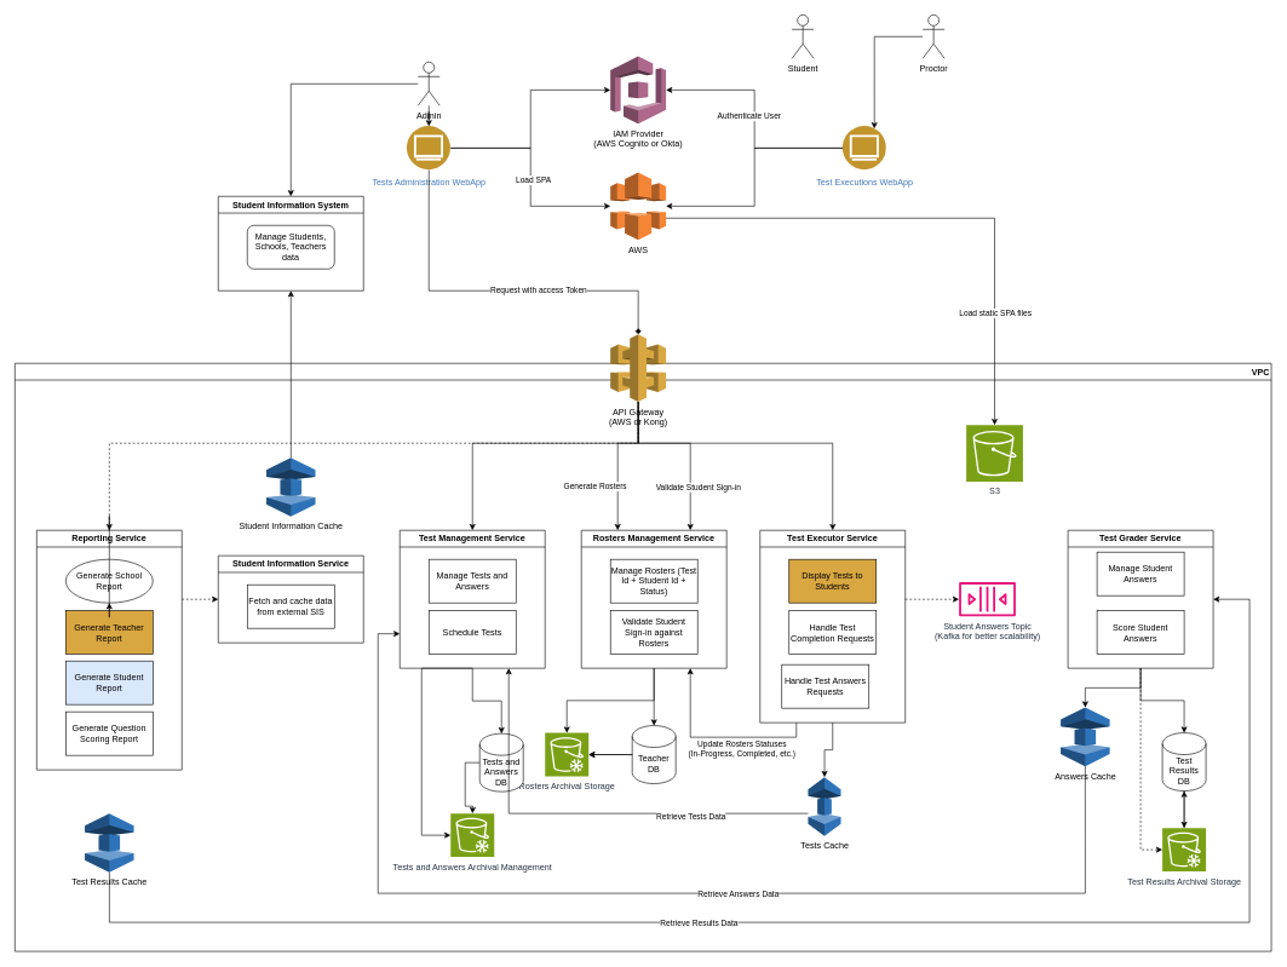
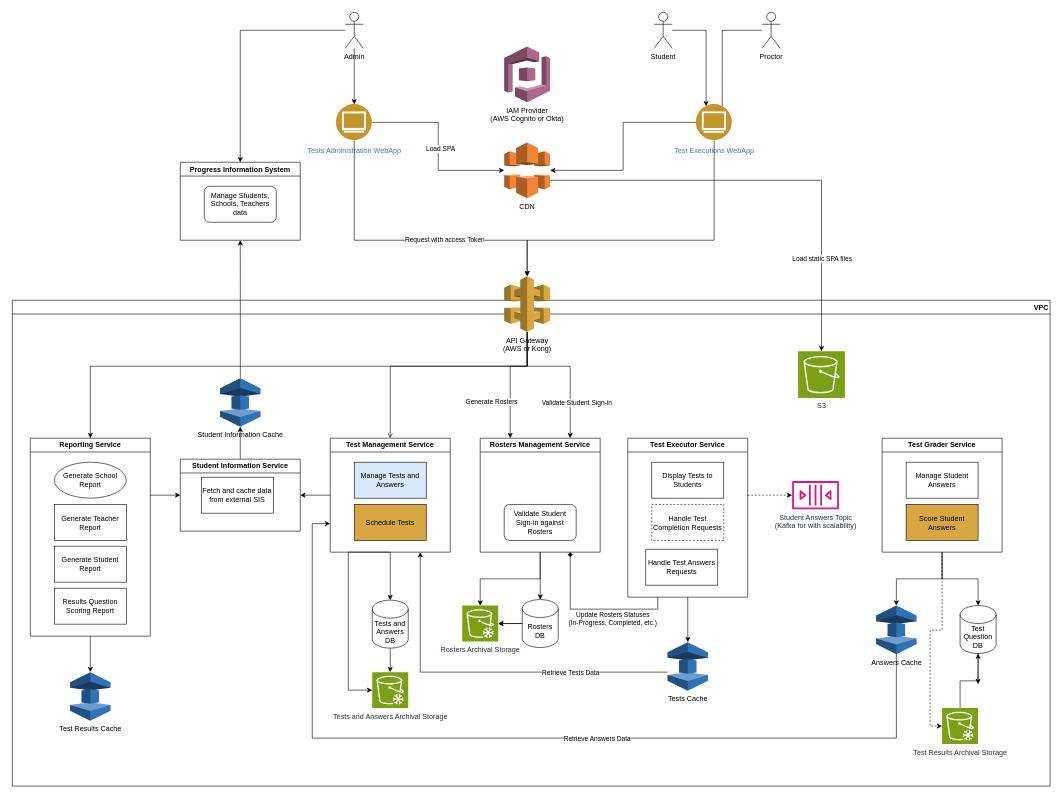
+ <mxCell id="26" style="edgeStyle=orthogonalEdgeStyle;rounded=0;orthogonalLoop=1;jettySize=auto;html=1;entryX=0.25;entryY=0;entryDx=0;entryDy=0;" parent="1" source="27" target="22" edge="1"><mxGeometry relative="1" as="geometry" /></mxCell>
- <mxCell id="25" value="Admin" style="shape=umlActor;verticalLabelPosition=bottom;verticalAlign=top;html=1;outlineConnect=0;" parent="1" vertex="1"><mxGeometry x="575" y="85" width="30" height="60" as="geometry" /></mxCell>
+ <mxCell id="25" value="Admin" style="shape=umlActor;verticalLabelPosition=bottom;verticalAlign=top;html=1;outlineConnect=0;" parent="1" vertex="1"><mxGeometry x="575" y="20" width="30" height="60" as="geometry" /></mxCell>
- <mxCell id="80" style="edgeStyle=orthogonalEdgeStyle;rounded=0;orthogonalLoop=1;jettySize=auto;html=1;entryX=0;entryY=0.5;entryDx=0;entryDy=0;entryPerimeter=0;" parent="1" source="20" target="78" edge="1"><mxGeometry relative="1" as="geometry" /></mxCell>
- <mxCell id="81" style="edgeStyle=orthogonalEdgeStyle;rounded=0;orthogonalLoop=1;jettySize=auto;html=1;entryX=1;entryY=0.5;entryDx=0;entryDy=0;entryPerimeter=0;exitX=0;exitY=0.5;exitDx=0;exitDy=0;" parent="1" source="22" target="78" edge="1"><mxGeometry relative="1" as="geometry" /></mxCell>
- <mxCell id="82" value="Authenticate User" style="edgeLabel;html=1;align=center;verticalAlign=middle;resizable=0;points=[];" parent="81" vertex="1" connectable="0"><mxGeometry x="-0.034" y="-3" relative="1" as="geometry"><mxPoint x="-11" y="-10" as="offset" /></mxGeometry></mxCell>
- <mxCell id="28" style="edgeStyle=orthogonalEdgeStyle;rounded=0;orthogonalLoop=1;jettySize=auto;html=1;entryX=0.75;entryY=0;entryDx=0;entryDy=0;" parent="1" source="29" target="22" edge="1"><mxGeometry relative="1" as="geometry" /></mxCell>
+ <mxCell id="28" style="edgeStyle=orthogonalEdgeStyle;rounded=0;orthogonalLoop=1;jettySize=auto;html=1;entryX=0.75;entryY=0;entryDx=0;entryDy=0;endArrow=none;" parent="1" source="29" target="22" edge="1"><mxGeometry relative="1" as="geometry" /></mxCell>
- <mxCell id="42" value="Student Information System" style="swimlane;whiteSpace=wrap;html=1;" parent="1" vertex="1"><mxGeometry x="300" y="270" width="200" height="130" as="geometry" /></mxCell>
+ <mxCell id="42" value="Progress Information System" style="swimlane;whiteSpace=wrap;html=1;" parent="1" vertex="1"><mxGeometry x="300" y="270" width="200" height="130" as="geometry" /></mxCell>
- <mxCell id="79" value="AWS" style="outlineConnect=0;dashed=0;verticalLabelPosition=bottom;verticalAlign=top;align=center;html=1;shape=mxgraph.aws3.cloudfront;fillColor=#F58536;gradientColor=none;" parent="1" vertex="1"><mxGeometry y="237" width="76.5" height="93" as="geometry" x="840" /></mxCell>
+ <mxCell id="79" value="CDN" style="outlineConnect=0;dashed=0;verticalLabelPosition=bottom;verticalAlign=top;align=center;html=1;shape=mxgraph.aws3.cloudfront;fillColor=#F58536;gradientColor=none;" parent="1" vertex="1"><mxGeometry y="237" width="76.5" height="93" as="geometry" x="840" /></mxCell>
- <mxCell id="83" style="edgeStyle=orthogonalEdgeStyle;rounded=0;orthogonalLoop=1;jettySize=auto;html=1;entryX=0.5;entryY=0;entryDx=0;entryDy=0;entryPerimeter=0;endArrow=diamond;" parent="1" source="20" target="77" edge="1"><mxGeometry relative="1" as="geometry"><Array as="points"><mxPoint x="590" y="400" /><mxPoint x="878" y="400" /></Array></mxGeometry></mxCell>
+ <mxCell id="83" style="edgeStyle=orthogonalEdgeStyle;rounded=0;orthogonalLoop=1;jettySize=auto;html=1;entryX=0.5;entryY=0;entryDx=0;entryDy=0;entryPerimeter=0;" parent="1" source="20" target="77" edge="1"><mxGeometry relative="1" as="geometry"><Array as="points"><mxPoint x="590" y="400" /><mxPoint x="878" y="400" /></Array></mxGeometry></mxCell>
+ <mxCell id="85" style="edgeStyle=orthogonalEdgeStyle;rounded=0;orthogonalLoop=1;jettySize=auto;html=1;entryX=0.5;entryY=0;entryDx=0;entryDy=0;entryPerimeter=0;" parent="1" source="22" target="77" edge="1"><mxGeometry relative="1" as="geometry"><Array as="points"><mxPoint x="1190" y="400" /><mxPoint x="878" y="400" /></Array></mxGeometry></mxCell>
- <mxCell id="19" style="edgeStyle=orthogonalEdgeStyle;rounded=0;orthogonalLoop=1;jettySize=auto;html=1;entryX=0.5;entryY=0;entryDx=0;entryDy=0;exitX=0.5;exitY=1;exitDx=0;exitDy=0;exitPerimeter=0;dashed=1;" parent="1" source="77" target="50" edge="1"><mxGeometry relative="1" as="geometry"><mxPoint x="650" y="640" as="sourcePoint" /><Array as="points"><mxPoint x="878" y="610" /><mxPoint x="150" y="610" /></Array></mxGeometry></mxCell>
+ <mxCell id="19" style="edgeStyle=orthogonalEdgeStyle;rounded=0;orthogonalLoop=1;jettySize=auto;html=1;entryX=0.5;entryY=0;entryDx=0;entryDy=0;exitX=0.5;exitY=1;exitDx=0;exitDy=0;exitPerimeter=0;" parent="1" source="77" target="50" edge="1"><mxGeometry relative="1" as="geometry"><mxPoint x="650" y="640" as="sourcePoint" /><Array as="points"><mxPoint x="878" y="610" /><mxPoint x="150" y="610" /></Array></mxGeometry></mxCell>
- <mxCell id="21" style="edgeStyle=orthogonalEdgeStyle;rounded=0;orthogonalLoop=1;jettySize=auto;html=1;entryX=0.5;entryY=0;entryDx=0;entryDy=0;exitX=0.5;exitY=1;exitDx=0;exitDy=0;exitPerimeter=0;" parent="1" source="77" target="59" edge="1"><mxGeometry relative="1" as="geometry"><mxPoint x="1146" y="640" as="sourcePoint" /><Array as="points"><mxPoint x="878" y="610" /><mxPoint x="1146" y="610" /></Array></mxGeometry></mxCell>
+ <mxCell id="39" style="edgeStyle=orthogonalEdgeStyle;rounded=0;orthogonalLoop=1;jettySize=auto;html=1;entryX=0.5;entryY=1;entryDx=0;entryDy=0;entryPerimeter=0;" parent="1" source="40" target="15" edge="1"><mxGeometry relative="1" as="geometry" /></mxCell>
- <mxCell id="16" style="edgeStyle=orthogonalEdgeStyle;rounded=0;orthogonalLoop=1;jettySize=auto;html=1;entryX=0.5;entryY=0;entryDx=0;entryDy=0;exitX=0.5;exitY=1;exitDx=0;exitDy=0;exitPerimeter=0;" parent="1" source="77" target="34" edge="1"><mxGeometry relative="1" as="geometry"><mxPoint x="650" y="640" as="sourcePoint" /><Array as="points"><mxPoint x="878" y="610" /><mxPoint x="650" y="610" /></Array></mxGeometry></mxCell>
+ <mxCell id="16" style="edgeStyle=orthogonalEdgeStyle;rounded=0;orthogonalLoop=1;jettySize=auto;html=1;entryX=0.5;entryY=0;entryDx=0;entryDy=0;exitX=0.5;exitY=1;exitDx=0;exitDy=0;exitPerimeter=0;endArrow=open;" parent="1" source="77" target="34" edge="1"><mxGeometry relative="1" as="geometry"><mxPoint x="650" y="640" as="sourcePoint" /><Array as="points"><mxPoint x="878" y="610" /><mxPoint x="650" y="610" /></Array></mxGeometry></mxCell>
- <mxCell id="65" value="Manage Student Answers" style="whiteSpace=wrap;html=1;" parent="63" vertex="1"><mxGeometry x="40" y="30" width="120" height="60" as="geometry" /></mxCell>
+ <mxCell id="65" value="Manage Student Answers" style="whiteSpace=wrap;html=1;" parent="63" vertex="1"><mxGeometry x="40" y="40" width="120" height="60" as="geometry" /></mxCell>
- <mxCell id="35" value="Manage Tests and Answers" style="whiteSpace=wrap;html=1;" parent="34" vertex="1"><mxGeometry x="40" y="40" width="120" height="60" as="geometry" /></mxCell>
+ <mxCell id="35" value="Manage Tests and Answers" style="whiteSpace=wrap;html=1;fillColor=#dae8fc;" parent="34" vertex="1"><mxGeometry x="40" y="40" width="120" height="60" as="geometry" /></mxCell>
- <mxCell id="47" value="Manage Rosters (Test Id + Student Id + Status)" style="whiteSpace=wrap;html=1;" parent="45" vertex="1"><mxGeometry x="40" y="40" width="120" height="60" as="geometry" /></mxCell>
- <mxCell id="61" value="Display Tests to Students" style="whiteSpace=wrap;html=1;fillColor=#d9a741;" parent="59" vertex="1"><mxGeometry x="40" y="40" width="120" height="60" as="geometry" /></mxCell>
+ <mxCell id="61" value="Display Tests to Students" style="whiteSpace=wrap;html=1;" parent="59" vertex="1"><mxGeometry x="40" y="40" width="120" height="60" as="geometry" /></mxCell>
- <mxCell id="49" style="edgeStyle=orthogonalEdgeStyle;rounded=0;orthogonalLoop=1;jettySize=auto;html=1;entryX=0;entryY=0.5;entryDx=0;entryDy=0;dashed=1;" parent="1" source="50" target="40" edge="1"><mxGeometry relative="1" as="geometry"><Array as="points"><mxPoint x="270" y="825" /><mxPoint x="270" y="825" /></Array></mxGeometry></mxCell>
+ <mxCell id="49" style="edgeStyle=orthogonalEdgeStyle;rounded=0;orthogonalLoop=1;jettySize=auto;html=1;entryX=0;entryY=0.5;entryDx=0;entryDy=0;" parent="1" source="50" target="40" edge="1"><mxGeometry relative="1" as="geometry"><Array as="points"><mxPoint x="270" y="825" /><mxPoint x="270" y="825" /></Array></mxGeometry></mxCell>
+ <mxCell id="31" style="edgeStyle=orthogonalEdgeStyle;rounded=0;orthogonalLoop=1;jettySize=auto;html=1;entryX=1;entryY=0.5;entryDx=0;entryDy=0;" parent="1" source="34" target="40" edge="1"><mxGeometry relative="1" as="geometry" /></mxCell>
- <mxCell id="41" value="Fetch and cache data from external SIS" style="whiteSpace=wrap;html=1;" parent="40" vertex="1"><mxGeometry x="40" y="40" width="120" height="60" as="geometry" /></mxCell>
+ <mxCell id="41" value="Fetch and cache data from external SIS" style="whiteSpace=wrap;html=1;" parent="40" vertex="1"><mxGeometry x="35" y="30" width="120" height="60" as="geometry" /></mxCell>
- <mxCell id="76" style="edgeStyle=orthogonalEdgeStyle;rounded=0;orthogonalLoop=1;jettySize=auto;html=1;" parent="1" source="50" target="52" edge="1"><mxGeometry relative="1" as="geometry" /></mxCell>
+ <mxCell id="76" style="edgeStyle=orthogonalEdgeStyle;rounded=0;orthogonalLoop=1;jettySize=auto;html=1;entryX=0.5;entryY=0;entryDx=0;entryDy=0;entryPerimeter=0;" parent="1" source="50" target="75" edge="1"><mxGeometry relative="1" as="geometry" /></mxCell>
- <mxCell id="51" value="Generate Teacher Report" style="whiteSpace=wrap;html=1;fillColor=#d9a741;" parent="50" vertex="1"><mxGeometry x="40" y="110.5" width="120" height="60" as="geometry" /></mxCell>
+ <mxCell id="51" value="Generate Teacher Report" style="whiteSpace=wrap;html=1;" parent="50" vertex="1"><mxGeometry x="40" y="110.5" width="120" height="60" as="geometry" /></mxCell>
- <mxCell id="36" value="Schedule Tests" style="whiteSpace=wrap;html=1;" parent="34" vertex="1"><mxGeometry x="40" y="110.5" width="120" height="60" as="geometry" /></mxCell>
+ <mxCell id="36" value="Schedule Tests" style="whiteSpace=wrap;html=1;fillColor=#d9a741;" parent="34" vertex="1"><mxGeometry x="40" y="110.5" width="120" height="60" as="geometry" /></mxCell>
- <mxCell id="46" value="Validate Student Sign-in against Rosters" style="whiteSpace=wrap;html=1;" parent="45" vertex="1"><mxGeometry x="40" y="110.5" width="120" height="60" as="geometry" /></mxCell>
+ <mxCell id="46" value="Validate Student Sign-in against Rosters" style="whiteSpace=wrap;html=1;rounded=1;" parent="45" vertex="1"><mxGeometry x="40" y="110.5" width="120" height="60" as="geometry" /></mxCell>
- <mxCell id="60" value="Handle Test Completion Requests" style="whiteSpace=wrap;html=1;" parent="59" vertex="1"><mxGeometry x="40" y="110.5" width="120" height="60" as="geometry" /></mxCell>
+ <mxCell id="60" value="Handle Test Completion Requests" style="whiteSpace=wrap;html=1;dashed=1;" parent="59" vertex="1"><mxGeometry x="40" y="110.5" width="120" height="60" as="geometry" /></mxCell>
- <mxCell id="14" value="Student Answers Topic&lt;br&gt;(Kafka for better scalability)" style="sketch=0;outlineConnect=0;fontColor=#232F3E;gradientColor=none;fillColor=#E7157B;strokeColor=none;dashed=0;verticalLabelPosition=bottom;verticalAlign=top;align=center;html=1;fontSize=12;fontStyle=0;aspect=fixed;pointerEvents=1;shape=mxgraph.aws4.queue;" parent="2" vertex="1"><mxGeometry x="1300" y="301.5" width="78" height="47" as="geometry" /></mxCell>
+ <mxCell id="14" value="Student Answers Topic&lt;br&gt;(Kafka for with scalability)" style="sketch=0;outlineConnect=0;fontColor=#232F3E;gradientColor=none;fillColor=#E7157B;strokeColor=none;dashed=0;verticalLabelPosition=bottom;verticalAlign=top;align=center;html=1;fontSize=12;fontStyle=0;aspect=fixed;pointerEvents=1;shape=mxgraph.aws4.queue;" parent="2" vertex="1"><mxGeometry x="1300" y="301.5" width="78" height="47" as="geometry" /></mxCell>
- <mxCell id="64" value="Score Student Answers" style="whiteSpace=wrap;html=1;" parent="63" vertex="1"><mxGeometry x="40" y="110.5" width="120" height="60" as="geometry" /></mxCell>
+ <mxCell id="64" value="Score Student Answers" style="whiteSpace=wrap;html=1;fillColor=#d9a741;" parent="63" vertex="1"><mxGeometry x="40" y="110.5" width="120" height="60" as="geometry" /></mxCell>
- <mxCell id="57" style="edgeStyle=orthogonalEdgeStyle;rounded=0;orthogonalLoop=1;jettySize=auto;html=1;entryX=0.75;entryY=1;entryDx=0;entryDy=0;exitX=0.25;exitY=1;exitDx=0;exitDy=0;" parent="1" source="59" target="45" edge="1"><mxGeometry relative="1" as="geometry" /></mxCell>
+ <mxCell id="57" style="edgeStyle=orthogonalEdgeStyle;rounded=0;orthogonalLoop=1;jettySize=auto;html=1;entryX=0.75;entryY=1;entryDx=0;entryDy=0;exitX=0.25;exitY=1;exitDx=0;exitDy=0;endArrow=diamond;" parent="1" source="59" target="45" edge="1"><mxGeometry relative="1" as="geometry" /></mxCell>
- <mxCell id="53" value="Generate Student Report" style="whiteSpace=wrap;html=1;fillColor=#dae8fc;" parent="50" vertex="1"><mxGeometry x="40" y="180" width="120" height="60" as="geometry" /></mxCell>
+ <mxCell id="53" value="Generate Student Report" style="whiteSpace=wrap;html=1;" parent="50" vertex="1"><mxGeometry x="40" y="180" width="120" height="60" as="geometry" /></mxCell>
- <mxCell id="54" value="Generate Question Scoring Report" style="whiteSpace=wrap;html=1;" parent="50" vertex="1"><mxGeometry x="40" y="250" width="120" height="60" as="geometry" /></mxCell>
+ <mxCell id="54" value="Results Question Scoring Report" style="whiteSpace=wrap;html=1;" parent="50" vertex="1"><mxGeometry x="40" y="250" width="120" height="60" as="geometry" /></mxCell>
- <mxCell id="5" value="Answers Cache" style="outlineConnect=0;dashed=0;verticalLabelPosition=bottom;verticalAlign=top;align=center;html=1;shape=mxgraph.aws3.elasticache;fillColor=#2E73B8;gradientColor=none;" parent="2" vertex="1"><mxGeometry x="1440" y="474" width="67.5" height="81" as="geometry" /></mxCell>
+ <mxCell id="5" value="Answers Cache" style="outlineConnect=0;dashed=0;verticalLabelPosition=bottom;verticalAlign=top;align=center;html=1;shape=mxgraph.aws3.elasticache;fillColor=#2E73B8;gradientColor=none;" parent="2" vertex="1"><mxGeometry x="1440" y="509" width="67.5" height="81" as="geometry" /></mxCell>
- <mxCell id="8" value="Rosters Archival Storage" style="sketch=0;points=[[0,0,0],[0.25,0,0],[0.5,0,0],[0.75,0,0],[1,0,0],[0,1,0],[0.25,1,0],[0.5,1,0],[0.75,1,0],[1,1,0],[0,0.25,0],[0,0.5,0],[0,0.75,0],[1,0.25,0],[1,0.5,0],[1,0.75,0]];outlineConnect=0;fontColor=#232F3E;fillColor=#7AA116;strokeColor=#ffffff;dashed=0;verticalLabelPosition=bottom;verticalAlign=top;align=center;html=1;fontSize=12;fontStyle=0;aspect=fixed;shape=mxgraph.aws4.resourceIcon;resIcon=mxgraph.aws4.glacier;" vertex="1" parent="2"><mxGeometry x="730" y="509" width="60" height="60" as="geometry" /></mxCell>
+ <mxCell id="8" value="Rosters Archival Storage" style="sketch=0;points=[[0,0,0],[0.25,0,0],[0.5,0,0],[0.75,0,0],[1,0,0],[0,1,0],[0.25,1,0],[0.5,1,0],[0.75,1,0],[1,1,0],[0,0.25,0],[0,0.5,0],[0,0.75,0],[1,0.25,0],[1,0.5,0],[1,0.75,0]];outlineConnect=0;fontColor=#232F3E;fillColor=#7AA116;strokeColor=#ffffff;dashed=0;verticalLabelPosition=bottom;verticalAlign=top;align=center;html=1;fontSize=12;fontStyle=0;aspect=fixed;shape=mxgraph.aws4.resourceIcon;resIcon=mxgraph.aws4.glacier;" vertex="1" parent="2"><mxGeometry x="750" y="509" width="60" height="60" as="geometry" /></mxCell>
- <mxCell id="38" value="Tests and Answers DB" style="shape=cylinder3;whiteSpace=wrap;html=1;boundedLbl=1;backgroundOutline=1;size=15;" parent="1" vertex="1"><mxGeometry x="660" y="1010" width="60" height="80" as="geometry" /></mxCell>
+ <mxCell id="38" value="Tests and Answers DB" style="shape=cylinder3;whiteSpace=wrap;html=1;boundedLbl=1;backgroundOutline=1;size=15;" parent="1" vertex="1"><mxGeometry x="620" y="1000" width="60" height="80" as="geometry" /></mxCell>
- <mxCell id="9" value="Teacher DB" style="shape=cylinder3;whiteSpace=wrap;html=1;boundedLbl=1;backgroundOutline=1;size=15;" parent="2" vertex="1"><mxGeometry x="850" y="499" width="60" height="80" as="geometry" /></mxCell>
+ <mxCell id="9" value="Rosters DB" style="shape=cylinder3;whiteSpace=wrap;html=1;boundedLbl=1;backgroundOutline=1;size=15;" parent="2" vertex="1"><mxGeometry x="850" y="499" width="60" height="80" as="geometry" /></mxCell>
- <mxCell id="4" value="Test Results DB" style="shape=cylinder3;whiteSpace=wrap;html=1;boundedLbl=1;backgroundOutline=1;size=15;" parent="2" vertex="1"><mxGeometry x="1580" y="509" width="60" height="80" as="geometry" /></mxCell>
+ <mxCell id="4" value="Test Question DB" style="shape=cylinder3;whiteSpace=wrap;html=1;boundedLbl=1;backgroundOutline=1;size=15;" parent="2" vertex="1"><mxGeometry x="1580" y="509" width="60" height="80" as="geometry" /></mxCell>
- <mxCell id="68" value="Tests Cache" style="outlineConnect=0;dashed=0;verticalLabelPosition=bottom;verticalAlign=top;align=center;html=1;shape=mxgraph.aws3.elasticache;fillColor=#2E73B8;gradientColor=none;" parent="1" vertex="1"><mxGeometry x="1112.25" y="1070" width="45" height="81" as="geometry" /></mxCell>
+ <mxCell id="68" value="Tests Cache" style="outlineConnect=0;dashed=0;verticalLabelPosition=bottom;verticalAlign=top;align=center;html=1;shape=mxgraph.aws3.elasticache;fillColor=#2E73B8;gradientColor=none;" parent="1" vertex="1"><mxGeometry x="1112.25" y="1070" width="67.5" height="81" as="geometry" /></mxCell>
- <mxCell id="13" value="Test Results Archival Storage" style="sketch=0;points=[[0,0,0],[0.25,0,0],[0.5,0,0],[0.75,0,0],[1,0,0],[0,1,0],[0.25,1,0],[0.5,1,0],[0.75,1,0],[1,1,0],[0,0.25,0],[0,0.5,0],[0,0.75,0],[1,0.25,0],[1,0.5,0],[1,0.75,0]];outlineConnect=0;fontColor=#232F3E;fillColor=#7AA116;strokeColor=#ffffff;dashed=0;verticalLabelPosition=bottom;verticalAlign=top;align=center;html=1;fontSize=12;fontStyle=0;aspect=fixed;shape=mxgraph.aws4.resourceIcon;resIcon=mxgraph.aws4.glacier;" vertex="1" parent="2"><mxGeometry x="1580" y="640" width="60" height="60" as="geometry" /></mxCell>
+ <mxCell id="13" value="Test Results Archival Storage" style="sketch=0;points=[[0,0,0],[0.25,0,0],[0.5,0,0],[0.75,0,0],[1,0,0],[0,1,0],[0.25,1,0],[0.5,1,0],[0.75,1,0],[1,1,0],[0,0.25,0],[0,0.5,0],[0,0.75,0],[1,0.25,0],[1,0.5,0],[1,0.75,0]];outlineConnect=0;fontColor=#232F3E;fillColor=#7AA116;strokeColor=#ffffff;dashed=0;verticalLabelPosition=bottom;verticalAlign=top;align=center;html=1;fontSize=12;fontStyle=0;aspect=fixed;shape=mxgraph.aws4.resourceIcon;resIcon=mxgraph.aws4.glacier;" vertex="1" parent="2"><mxGeometry x="1550" y="680" width="60" height="60" as="geometry" /></mxCell>
- <mxCell id="7" value="Tests and Answers Archival Management" style="sketch=0;points=[[0,0,0],[0.25,0,0],[0.5,0,0],[0.75,0,0],[1,0,0],[0,1,0],[0.25,1,0],[0.5,1,0],[0.75,1,0],[1,1,0],[0,0.25,0],[0,0.5,0],[0,0.75,0],[1,0.25,0],[1,0.5,0],[1,0.75,0]];outlineConnect=0;fontColor=#232F3E;fillColor=#7AA116;strokeColor=#ffffff;dashed=0;verticalLabelPosition=bottom;verticalAlign=top;align=center;html=1;fontSize=12;fontStyle=0;aspect=fixed;shape=mxgraph.aws4.resourceIcon;resIcon=mxgraph.aws4.glacier;" vertex="1" parent="2"><mxGeometry x="600" y="620" width="60" height="60" as="geometry" /></mxCell>
+ <mxCell id="7" value="Tests and Answers Archival Storage" style="sketch=0;points=[[0,0,0],[0.25,0,0],[0.5,0,0],[0.75,0,0],[1,0,0],[0,1,0],[0.25,1,0],[0.5,1,0],[0.75,1,0],[1,1,0],[0,0.25,0],[0,0.5,0],[0,0.75,0],[1,0.25,0],[1,0.5,0],[1,0.75,0]];outlineConnect=0;fontColor=#232F3E;fillColor=#7AA116;strokeColor=#ffffff;dashed=0;verticalLabelPosition=bottom;verticalAlign=top;align=center;html=1;fontSize=12;fontStyle=0;aspect=fixed;shape=mxgraph.aws4.resourceIcon;resIcon=mxgraph.aws4.glacier;" vertex="1" parent="2"><mxGeometry x="600" y="620" width="60" height="60" as="geometry" /></mxCell>
- <mxCell id="73" style="edgeStyle=orthogonalEdgeStyle;rounded=0;orthogonalLoop=1;jettySize=auto;html=1;entryX=1;entryY=0.5;entryDx=0;entryDy=0;" parent="1" source="75" target="63" edge="1"><mxGeometry relative="1" as="geometry"><Array as="points"><mxPoint x="150" y="1270" /><mxPoint x="1720" y="1270" /><mxPoint x="1720" y="825" /></Array></mxGeometry></mxCell>
- <mxCell id="74" value="Retrieve Results Data" style="edgeLabel;html=1;align=center;verticalAlign=middle;resizable=0;points=[];" parent="73" vertex="1" connectable="0"><mxGeometry x="-0.181" relative="1" as="geometry"><mxPoint x="6" as="offset" /></mxGeometry></mxCell>
